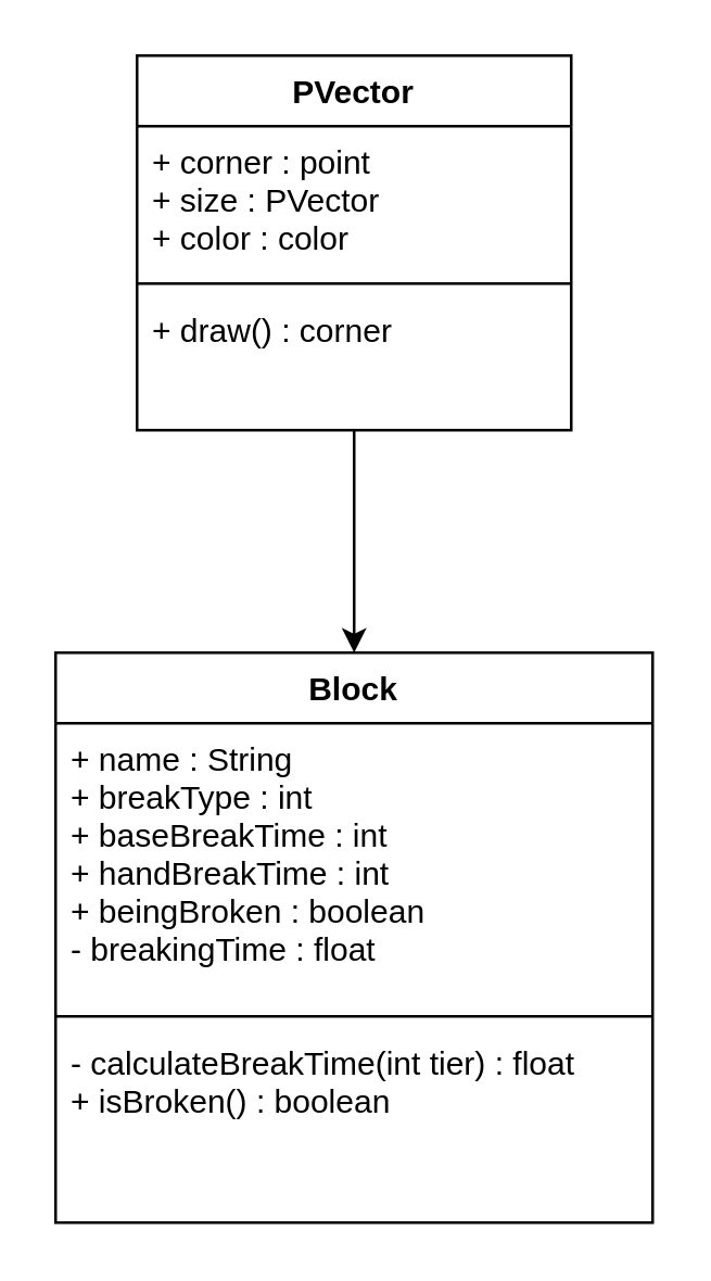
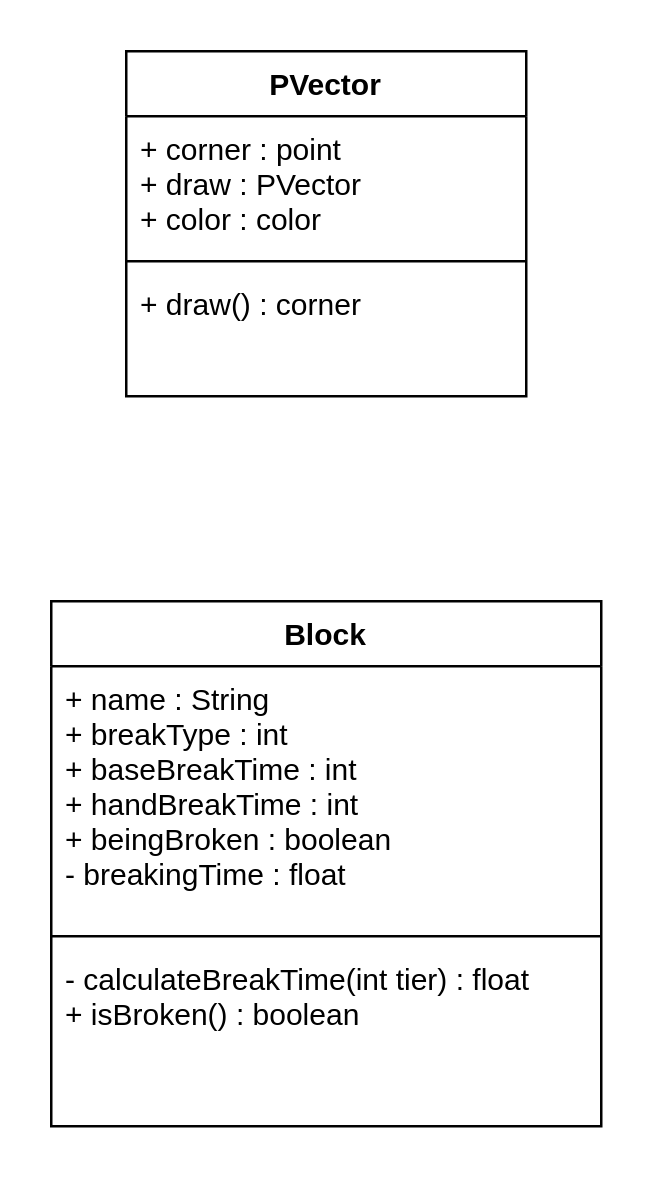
- <mxCell id="4" value="+ corner : point&#10;+ size : PVector&#10;+ color : color" style="text;strokeColor=none;fillColor=none;align=left;verticalAlign=top;spacingLeft=4;spacingRight=4;overflow=hidden;rotatable=0;points=[[0,0.5],[1,0.5]];portConstraint=eastwest;" vertex="1" parent="3"><mxGeometry y="26" width="160" height="54" as="geometry" /></mxCell>
+ <mxCell id="4" value="+ corner : point&#10;+ draw : PVector&#10;+ color : color" style="text;strokeColor=none;fillColor=none;align=left;verticalAlign=top;spacingLeft=4;spacingRight=4;overflow=hidden;rotatable=0;points=[[0,0.5],[1,0.5]];portConstraint=eastwest;" vertex="1" parent="3"><mxGeometry y="26" width="160" height="54" as="geometry" /></mxCell>
- <mxCell id="2" value="" style="edgeStyle=orthogonalEdgeStyle;rounded=0;orthogonalLoop=1;jettySize=auto;html=1;" edge="1" parent="1" source="3" target="7"><mxGeometry relative="1" as="geometry" /></mxCell>
